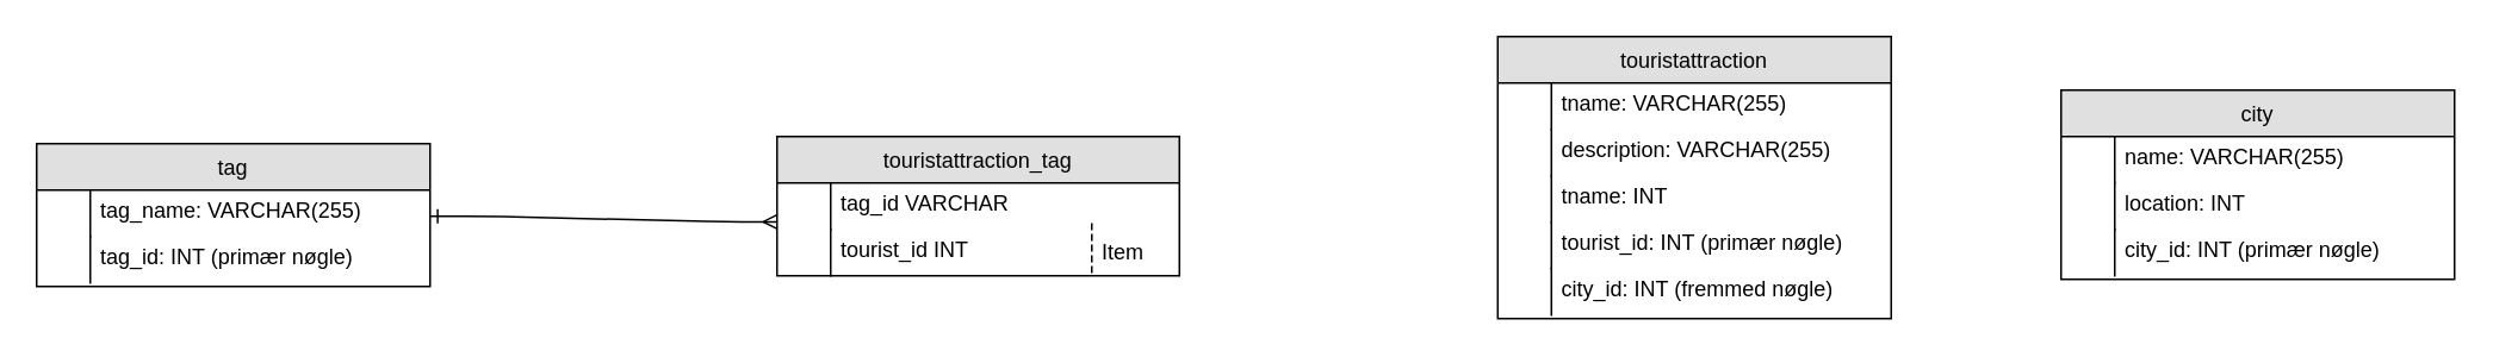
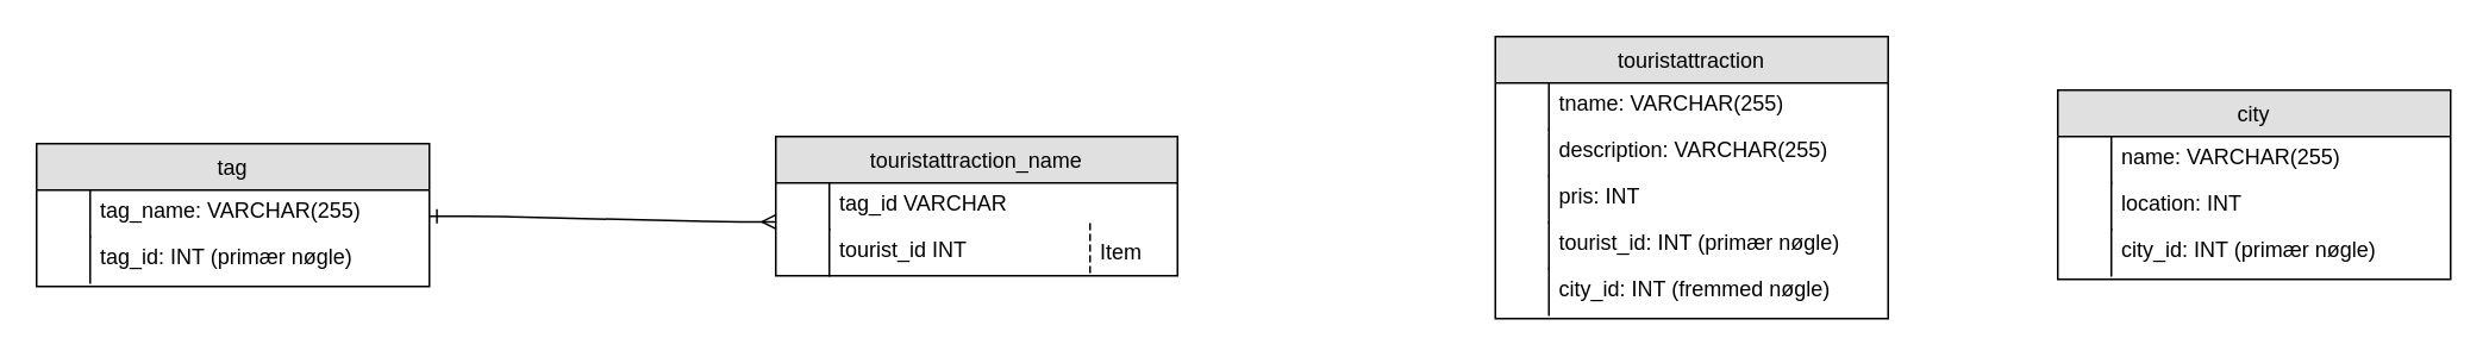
- <mxCell id="2" value="touristattraction_tag" style="swimlane;fontStyle=0;childLayout=stackLayout;horizontal=1;startSize=26;fillColor=#e0e0e0;horizontalStack=0;resizeParent=1;resizeLast=0;collapsible=1;marginBottom=0;swimlaneFillColor=#ffffff;align=center;" vertex="1" parent="1"><mxGeometry x="434" y="76" width="225" height="78" as="geometry" /></mxCell>
+ <mxCell id="2" value="touristattraction_name" style="swimlane;fontStyle=0;childLayout=stackLayout;horizontal=1;startSize=26;fillColor=#e0e0e0;horizontalStack=0;resizeParent=1;resizeLast=0;collapsible=1;marginBottom=0;swimlaneFillColor=#ffffff;align=center;" vertex="1" parent="1"><mxGeometry x="434" y="76" width="225" height="78" as="geometry" /></mxCell>
- <mxCell id="12" value="tname: INT" style="shape=partialRectangle;top=0;left=0;right=0;bottom=0;align=left;verticalAlign=top;spacingTop=-2;fillColor=none;spacingLeft=34;spacingRight=4;overflow=hidden;rotatable=0;points=[[0,0.5],[1,0.5]];portConstraint=eastwest;dropTarget=0;" vertex="1" parent="7"><mxGeometry y="78" width="220" height="26" as="geometry" /></mxCell>
+ <mxCell id="12" value="pris: INT" style="shape=partialRectangle;top=0;left=0;right=0;bottom=0;align=left;verticalAlign=top;spacingTop=-2;fillColor=none;spacingLeft=34;spacingRight=4;overflow=hidden;rotatable=0;points=[[0,0.5],[1,0.5]];portConstraint=eastwest;dropTarget=0;" vertex="1" parent="7"><mxGeometry y="78" width="220" height="26" as="geometry" /></mxCell>
